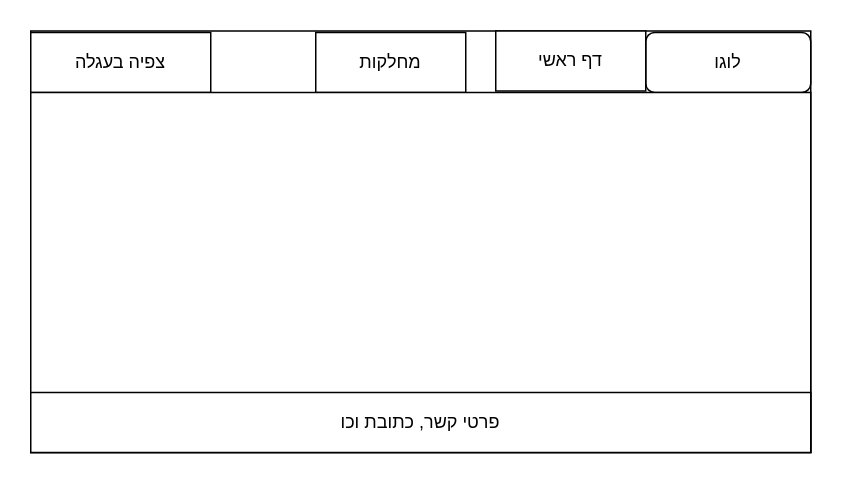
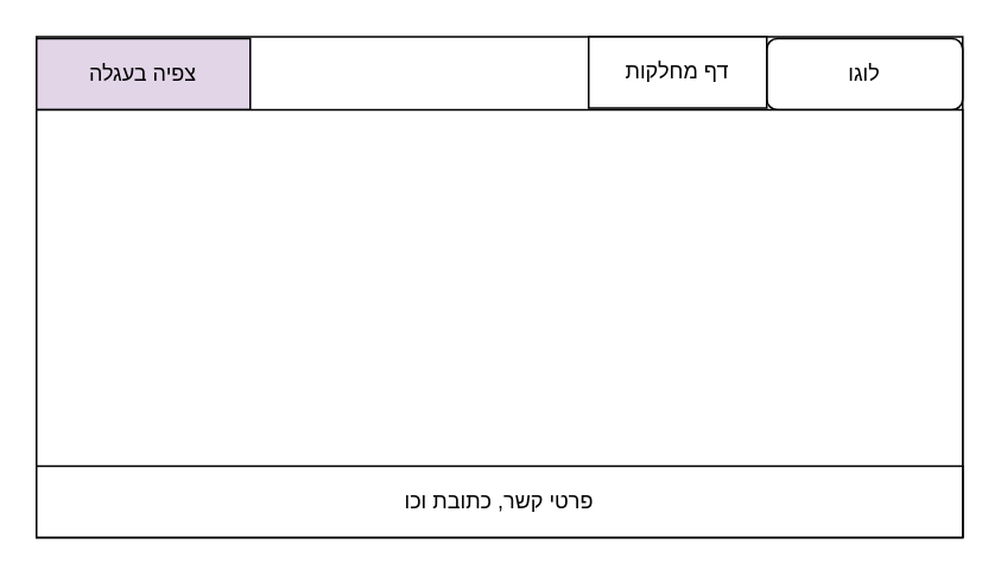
- <mxCell id="7" value="דף ראשי" style="rounded=0;whiteSpace=wrap;html=1;" parent="1" vertex="1"><mxGeometry x="330" y="20" width="100" height="40" as="geometry" /></mxCell>
+ <mxCell id="7" value="דף מחלקות" style="rounded=0;whiteSpace=wrap;html=1;" parent="1" vertex="1"><mxGeometry x="330" y="20" width="100" height="40" as="geometry" /></mxCell>
- <mxCell id="4" value="צפיה בעגלה" style="rounded=0;whiteSpace=wrap;html=1;" parent="1" vertex="1"><mxGeometry x="20" y="21" width="120" height="40" as="geometry" /></mxCell>
+ <mxCell id="4" value="צפיה בעגלה" style="rounded=0;whiteSpace=wrap;html=1;fillColor=#e1d5e7;" parent="1" vertex="1"><mxGeometry x="20" y="21" width="120" height="40" as="geometry" /></mxCell>
- <mxCell id="5" value="מחלקות" style="rounded=0;whiteSpace=wrap;html=1;" parent="1" vertex="1"><mxGeometry x="210" y="21" width="100" height="40" as="geometry" /></mxCell>
